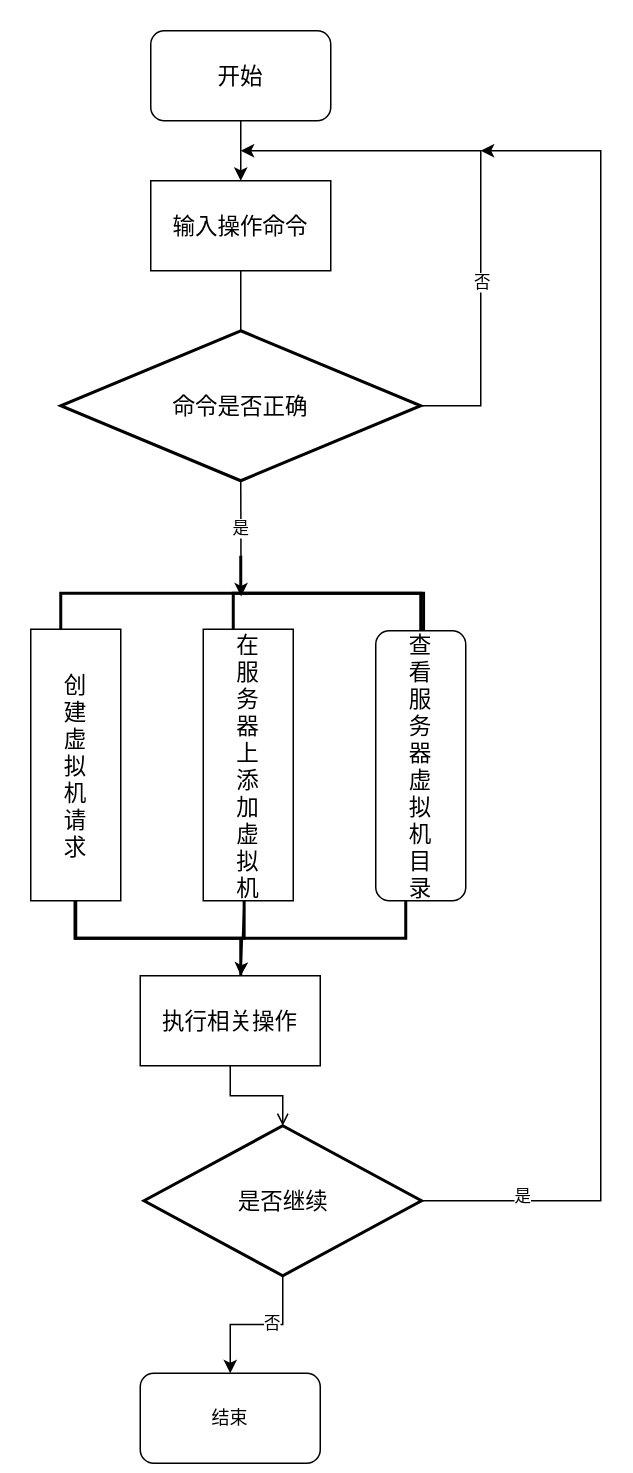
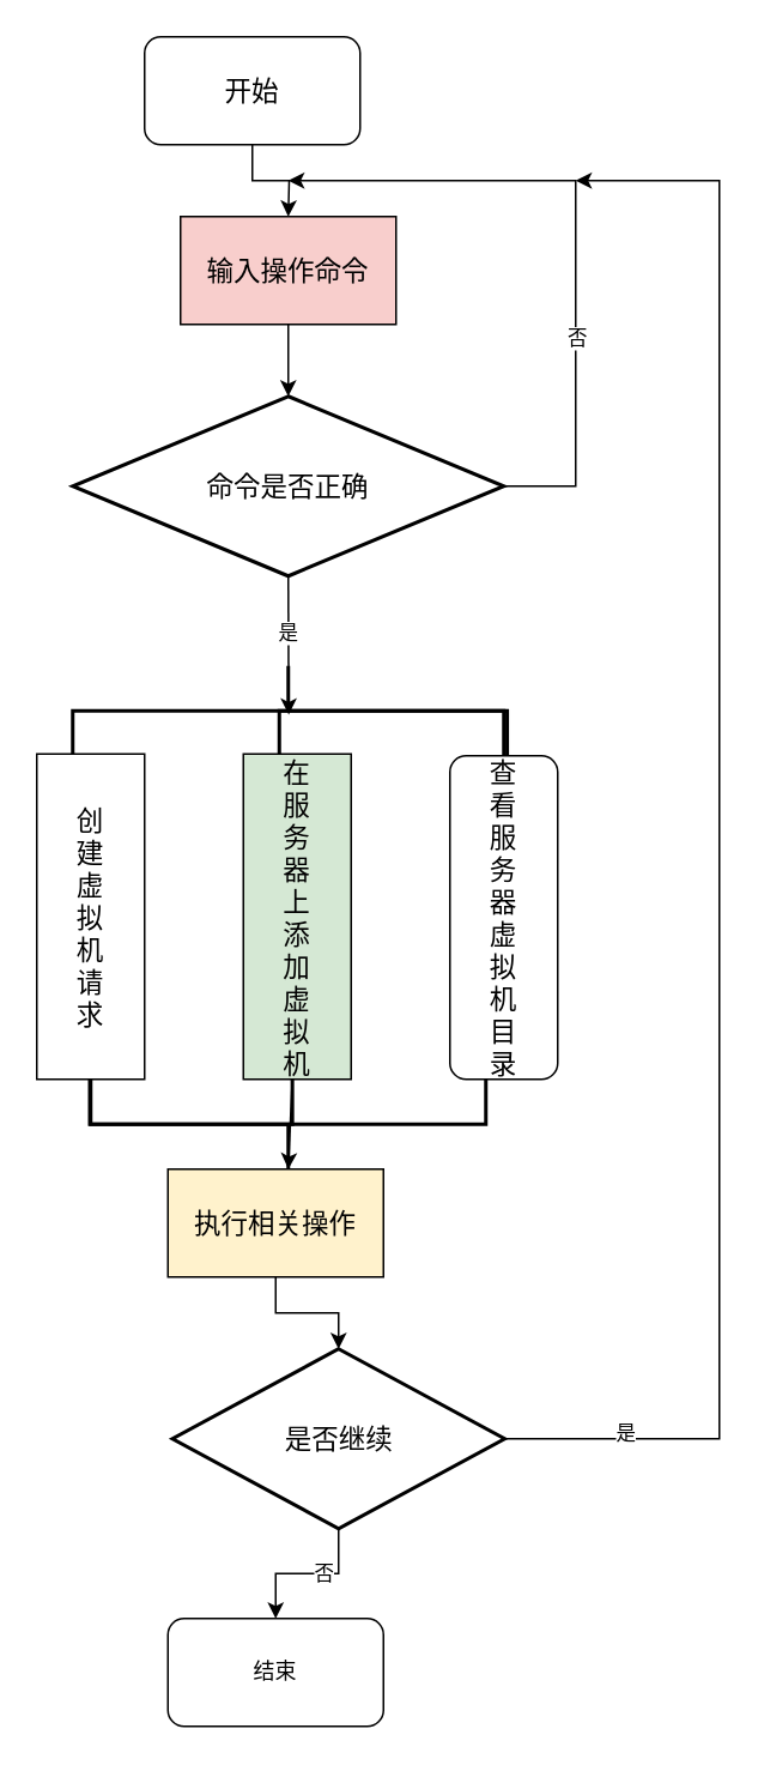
- <mxCell id="3" value="&lt;font style=&quot;font-size: 15px;&quot;&gt;开始&lt;/font&gt;" style="rounded=1;whiteSpace=wrap;html=1;" vertex="1" parent="1"><mxGeometry x="100" y="20" width="120" height="60" as="geometry" /></mxCell>
+ <mxCell id="3" value="&lt;font style=&quot;font-size: 15px;&quot;&gt;开始&lt;/font&gt;" style="rounded=1;whiteSpace=wrap;html=1;" vertex="1" parent="1"><mxGeometry x="80" y="20" width="120" height="60" as="geometry" /></mxCell>
- <mxCell id="4" value="&lt;font style=&quot;font-size: 15px;&quot;&gt;输入操作命令&lt;/font&gt;" style="rounded=0;whiteSpace=wrap;html=1;" vertex="1" parent="1"><mxGeometry x="100" y="120" width="120" height="60" as="geometry" /></mxCell>
+ <mxCell id="4" value="&lt;font style=&quot;font-size: 15px;&quot;&gt;输入操作命令&lt;/font&gt;" style="rounded=0;whiteSpace=wrap;html=1;fillColor=#f8cecc;" vertex="1" parent="1"><mxGeometry x="100" y="120" width="120" height="60" as="geometry" /></mxCell>
- <mxCell id="6" value="" style="endArrow=none;html=1;rounded=0;exitX=0.5;exitY=1;exitDx=0;exitDy=0;entryX=0.5;entryY=0;entryDx=0;entryDy=0;entryPerimeter=0;" edge="1" parent="1" source="4" target="5"><mxGeometry width="50" height="50" relative="1" as="geometry"><mxPoint x="140" y="230" as="sourcePoint" /><mxPoint x="190" y="180" as="targetPoint" /></mxGeometry></mxCell>
+ <mxCell id="6" value="" style="endArrow=classic;html=1;rounded=0;exitX=0.5;exitY=1;exitDx=0;exitDy=0;entryX=0.5;entryY=0;entryDx=0;entryDy=0;entryPerimeter=0;" edge="1" parent="1" source="4" target="5"><mxGeometry width="50" height="50" relative="1" as="geometry"><mxPoint x="140" y="230" as="sourcePoint" /><mxPoint x="190" y="180" as="targetPoint" /></mxGeometry></mxCell>
- <mxCell id="15" value="&lt;font style=&quot;font-size: 15px;&quot;&gt;在&lt;br&gt;服&lt;br&gt;务&lt;br&gt;器&lt;br&gt;上&lt;br&gt;添&lt;br&gt;加&lt;br&gt;虚&lt;br&gt;拟&lt;br&gt;机&lt;/font&gt;" style="rounded=0;whiteSpace=wrap;html=1;" vertex="1" parent="1"><mxGeometry x="135" y="419" width="60" height="181" as="geometry" /></mxCell>
+ <mxCell id="15" value="&lt;font style=&quot;font-size: 15px;&quot;&gt;在&lt;br&gt;服&lt;br&gt;务&lt;br&gt;器&lt;br&gt;上&lt;br&gt;添&lt;br&gt;加&lt;br&gt;虚&lt;br&gt;拟&lt;br&gt;机&lt;/font&gt;" style="rounded=0;whiteSpace=wrap;html=1;fillColor=#d5e8d4;" vertex="1" parent="1"><mxGeometry x="135" y="419" width="60" height="181" as="geometry" /></mxCell>
- <mxCell id="18" value="&lt;font style=&quot;font-size: 15px;&quot;&gt;执行相关操作&lt;/font&gt;" style="rounded=0;whiteSpace=wrap;html=1;" vertex="1" parent="1"><mxGeometry x="93" y="650" width="120" height="60" as="geometry" /></mxCell>
+ <mxCell id="18" value="&lt;font style=&quot;font-size: 15px;&quot;&gt;执行相关操作&lt;/font&gt;" style="rounded=0;whiteSpace=wrap;html=1;fillColor=#fff2cc;" vertex="1" parent="1"><mxGeometry x="93" y="650" width="120" height="60" as="geometry" /></mxCell>
- <mxCell id="25" style="edgeStyle=orthogonalEdgeStyle;rounded=0;orthogonalLoop=1;jettySize=auto;html=1;exitX=0.5;exitY=1;exitDx=0;exitDy=0;entryX=0.5;entryY=0;entryDx=0;entryDy=0;entryPerimeter=0;endArrow=open;" edge="1" parent="1" source="18" target="24"><mxGeometry relative="1" as="geometry" /></mxCell>
+ <mxCell id="25" style="edgeStyle=orthogonalEdgeStyle;rounded=0;orthogonalLoop=1;jettySize=auto;html=1;exitX=0.5;exitY=1;exitDx=0;exitDy=0;entryX=0.5;entryY=0;entryDx=0;entryDy=0;entryPerimeter=0;" edge="1" parent="1" source="18" target="24"><mxGeometry relative="1" as="geometry" /></mxCell>
- <mxCell id="26" value="结束" style="rounded=1;whiteSpace=wrap;html=1;" vertex="1" parent="1"><mxGeometry x="93" y="915" width="120" height="60" as="geometry" /></mxCell>
+ <mxCell id="26" value="结束" style="rounded=1;whiteSpace=wrap;html=1;" vertex="1" parent="1"><mxGeometry x="93" y="900" width="120" height="60" as="geometry" /></mxCell>
